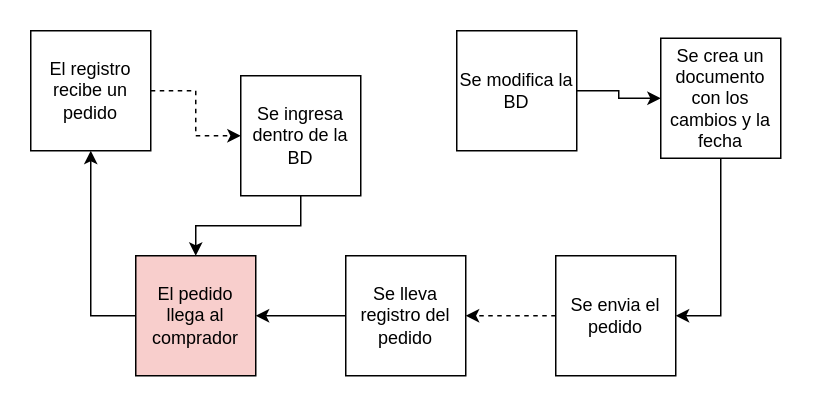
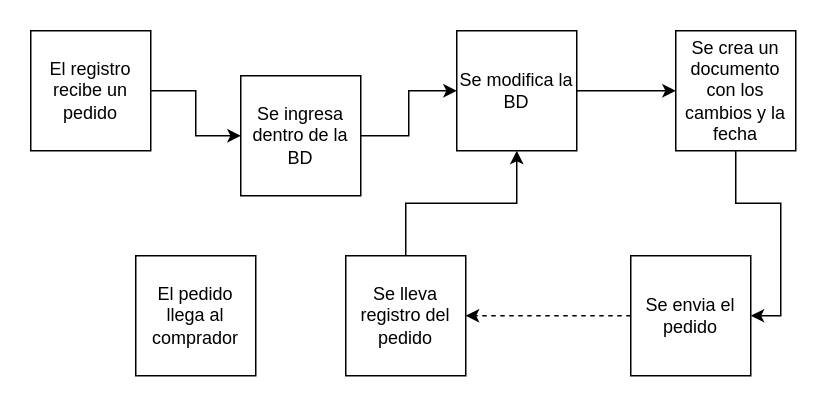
- <mxCell id="9" value="Se crea un documento con los cambios y la fecha" style="whiteSpace=wrap;html=1;aspect=fixed;" vertex="1" parent="1"><mxGeometry x="440" y="25" width="80" height="80" as="geometry" /></mxCell>
+ <mxCell id="9" value="Se crea un documento con los cambios y la fecha" style="whiteSpace=wrap;html=1;aspect=fixed;" vertex="1" parent="1"><mxGeometry x="450" y="20" width="80" height="80" as="geometry" /></mxCell>
- <mxCell id="2" value="" style="edgeStyle=orthogonalEdgeStyle;rounded=0;orthogonalLoop=1;jettySize=auto;html=1;dashed=1;" edge="1" parent="1" source="3" target="5"><mxGeometry relative="1" as="geometry" /></mxCell>
+ <mxCell id="2" value="" style="edgeStyle=orthogonalEdgeStyle;rounded=0;orthogonalLoop=1;jettySize=auto;html=1;" edge="1" parent="1" source="3" target="5"><mxGeometry relative="1" as="geometry" /></mxCell>
- <mxCell id="4" value="" style="edgeStyle=orthogonalEdgeStyle;rounded=0;orthogonalLoop=1;jettySize=auto;html=1;" edge="1" parent="1" source="5" target="15"><mxGeometry relative="1" as="geometry" /></mxCell>
+ <mxCell id="4" value="" style="edgeStyle=orthogonalEdgeStyle;rounded=0;orthogonalLoop=1;jettySize=auto;html=1;" edge="1" parent="1" source="5" target="7"><mxGeometry relative="1" as="geometry" /></mxCell>
- <mxCell id="14" style="edgeStyle=orthogonalEdgeStyle;rounded=0;orthogonalLoop=1;jettySize=auto;html=1;entryX=0.5;entryY=1;entryDx=0;entryDy=0;" edge="1" parent="1" source="15" target="3"><mxGeometry relative="1" as="geometry"><Array as="points"><mxPoint x="60" y="210" /></Array></mxGeometry></mxCell>
- <mxCell id="15" value="El pedido llega al comprador" style="whiteSpace=wrap;html=1;aspect=fixed;fillColor=#f8cecc;" vertex="1" parent="1"><mxGeometry x="90" y="170" width="80" height="80" as="geometry" /></mxCell>
+ <mxCell id="15" value="El pedido llega al comprador" style="whiteSpace=wrap;html=1;aspect=fixed;" vertex="1" parent="1"><mxGeometry x="90" y="170" width="80" height="80" as="geometry" /></mxCell>
- <mxCell id="12" value="" style="edgeStyle=orthogonalEdgeStyle;rounded=0;orthogonalLoop=1;jettySize=auto;html=1;" edge="1" parent="1" source="13" target="15"><mxGeometry relative="1" as="geometry" /></mxCell>
+ <mxCell id="12" value="" style="edgeStyle=orthogonalEdgeStyle;rounded=0;orthogonalLoop=1;jettySize=auto;html=1;" edge="1" parent="1" source="13" target="7"><mxGeometry relative="1" as="geometry" /></mxCell>
- <mxCell id="11" value="Se envia el pedido" style="whiteSpace=wrap;html=1;aspect=fixed;" vertex="1" parent="1"><mxGeometry x="370" y="170" width="80" height="80" as="geometry" /></mxCell>
+ <mxCell id="11" value="Se envia el pedido" style="whiteSpace=wrap;html=1;aspect=fixed;" vertex="1" parent="1"><mxGeometry x="420" y="170" width="80" height="80" as="geometry" /></mxCell>
